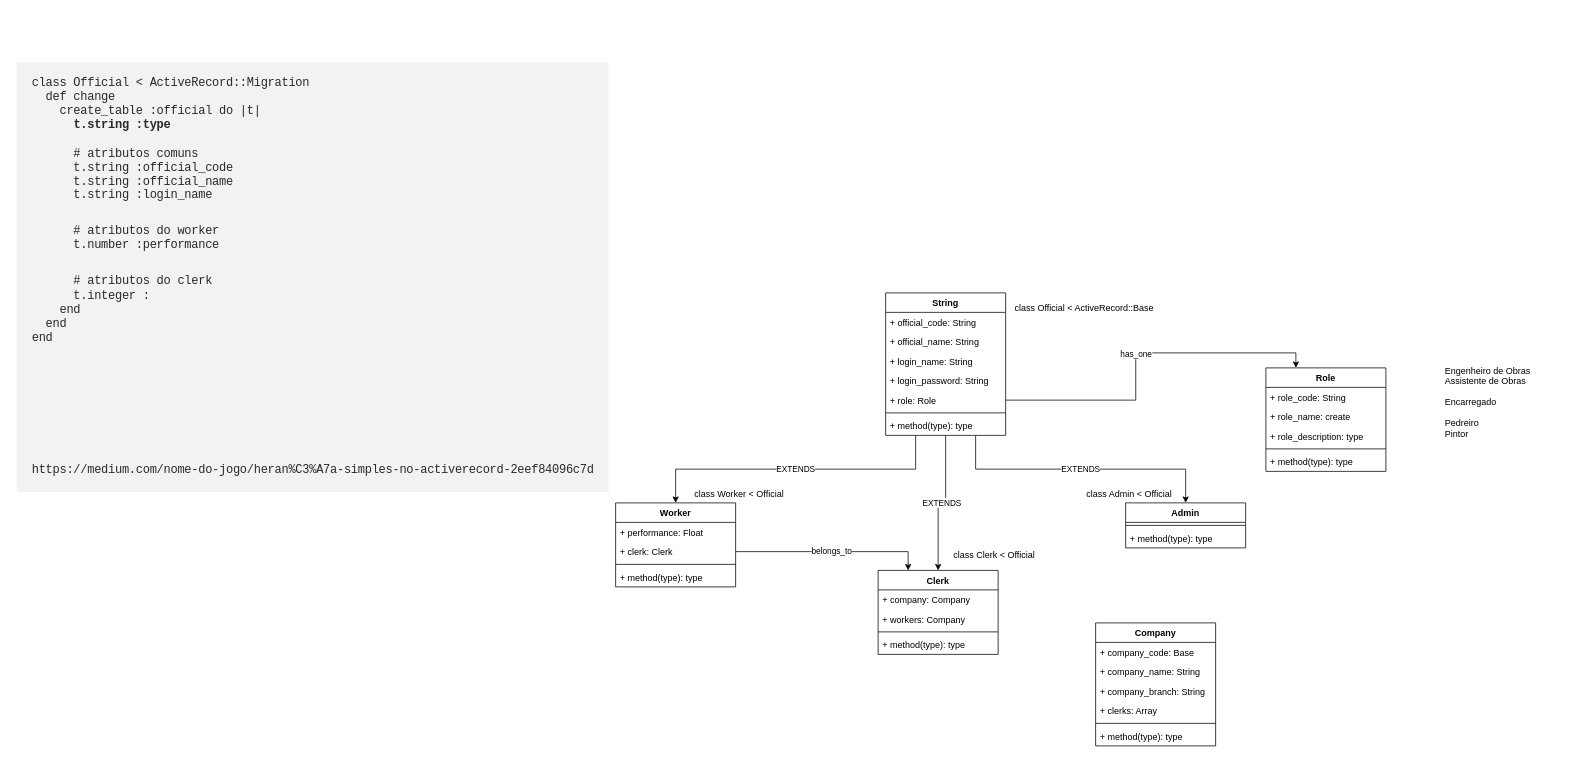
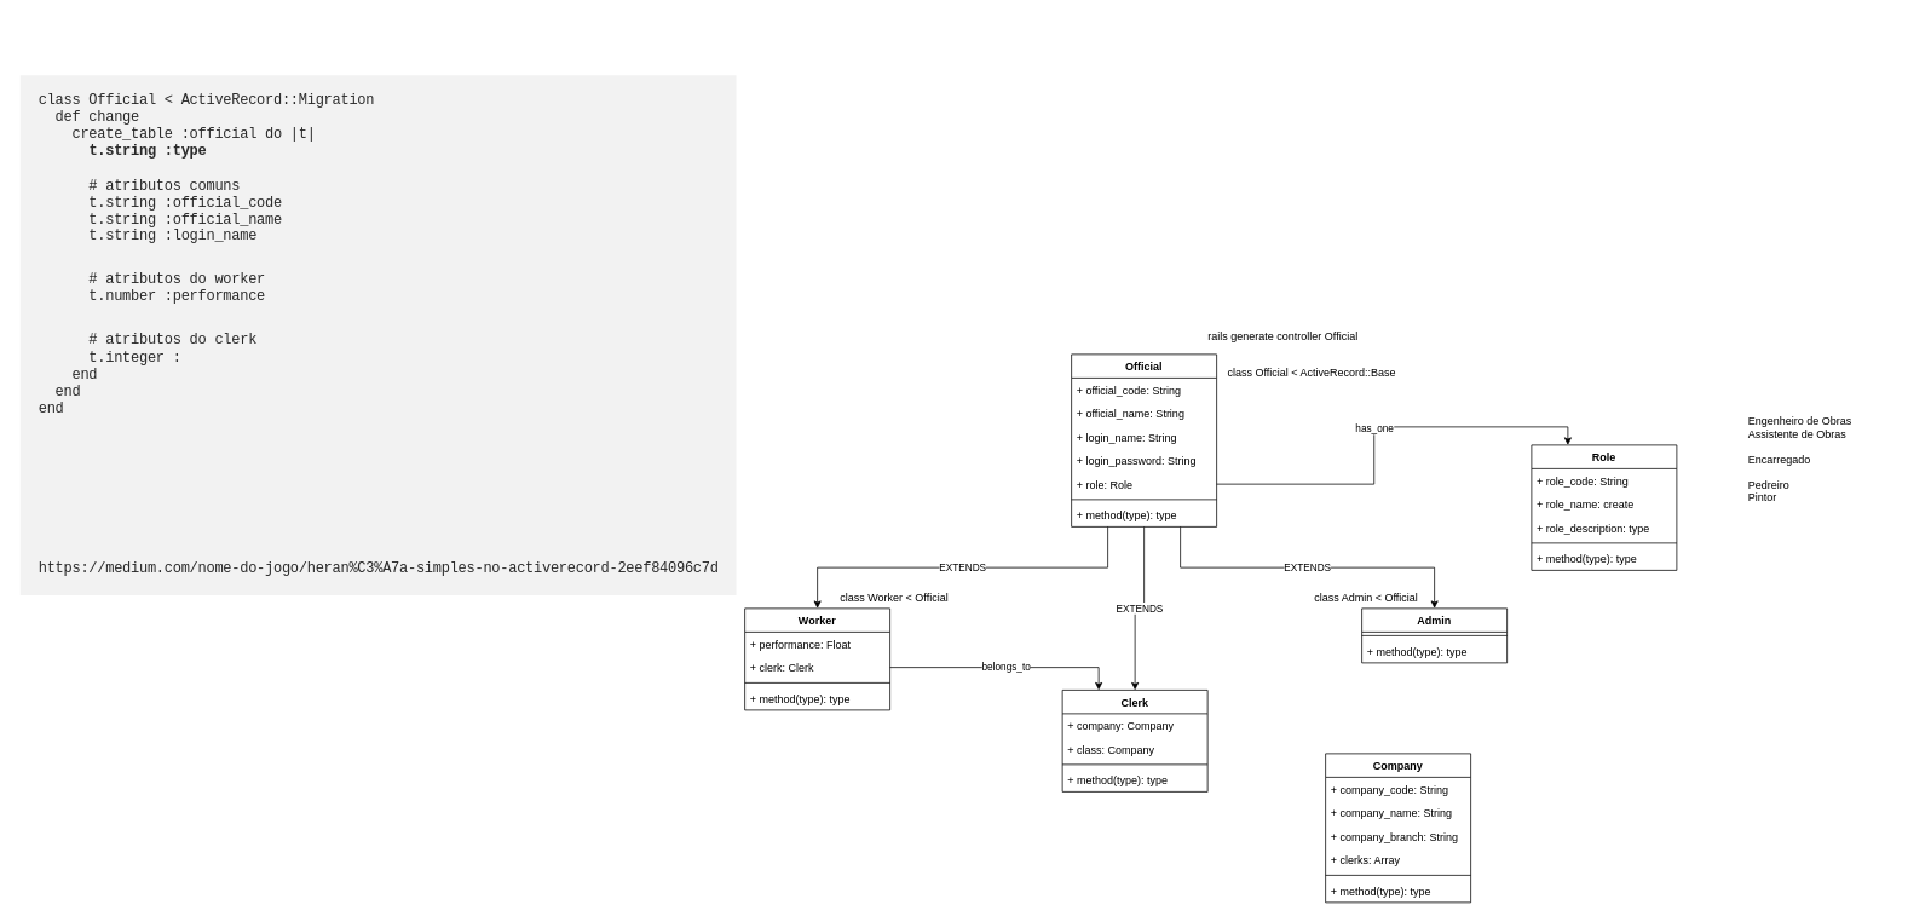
+ <mxCell id="44" value="rails generate controller Official&amp;nbsp;" style="text;html=1;strokeColor=none;fillColor=none;align=center;verticalAlign=middle;whiteSpace=wrap;rounded=0;" parent="1" vertex="1"><mxGeometry x="1320" y="360" width="190" height="20" as="geometry" /></mxCell>
- <mxCell id="5" value="String" style="swimlane;fontStyle=1;align=center;verticalAlign=top;childLayout=stackLayout;horizontal=1;startSize=26;horizontalStack=0;resizeParent=1;resizeParentMax=0;resizeLast=0;collapsible=1;marginBottom=0;" parent="1" vertex="1"><mxGeometry x="1180" y="390" width="160" height="190" as="geometry"><mxRectangle x="310" y="40" width="70" height="26" as="alternateBounds" /></mxGeometry></mxCell>
+ <mxCell id="5" value="Official" style="swimlane;fontStyle=1;align=center;verticalAlign=top;childLayout=stackLayout;horizontal=1;startSize=26;horizontalStack=0;resizeParent=1;resizeParentMax=0;resizeLast=0;collapsible=1;marginBottom=0;" parent="1" vertex="1"><mxGeometry x="1180" y="390" width="160" height="190" as="geometry"><mxRectangle x="310" y="40" width="70" height="26" as="alternateBounds" /></mxGeometry></mxCell>
- <mxCell id="47" value="Engenheiro de Obras&#10;Assistente de Obras&#10;&#10;Encarregado&#10;&#10;Pedreiro&#10;Pintor" style="text;strokeColor=none;fillColor=none;align=left;verticalAlign=top;spacingLeft=4;spacingRight=4;overflow=hidden;rotatable=0;points=[[0,0.5],[1,0.5]];portConstraint=eastwest;" parent="1" vertex="1"><mxGeometry x="1920" y="480" width="160" height="130" as="geometry" /></mxCell>
+ <mxCell id="47" value="Engenheiro de Obras&#10;Assistente de Obras&#10;&#10;Encarregado&#10;&#10;Pedreiro&#10;Pintor" style="text;strokeColor=none;fillColor=none;align=left;verticalAlign=top;spacingLeft=4;spacingRight=4;overflow=hidden;rotatable=0;points=[[0,0.5],[1,0.5]];portConstraint=eastwest;" parent="1" vertex="1"><mxGeometry x="1920" y="450" width="160" height="130" as="geometry" /></mxCell>
- <mxCell id="41" value="class Clerk &amp;lt; Official" style="text;html=1;strokeColor=none;fillColor=none;align=center;verticalAlign=middle;whiteSpace=wrap;rounded=0;" parent="1" vertex="1"><mxGeometry x="1260" y="730" width="130" height="20" as="geometry" /></mxCell>
- <mxCell id="20" value="+ workers: Company" style="text;strokeColor=none;fillColor=none;align=left;verticalAlign=top;spacingLeft=4;spacingRight=4;overflow=hidden;rotatable=0;points=[[0,0.5],[1,0.5]];portConstraint=eastwest;" parent="18" vertex="1"><mxGeometry y="52" width="160" height="26" as="geometry" /></mxCell>
+ <mxCell id="20" value="+ class: Company" style="text;strokeColor=none;fillColor=none;align=left;verticalAlign=top;spacingLeft=4;spacingRight=4;overflow=hidden;rotatable=0;points=[[0,0.5],[1,0.5]];portConstraint=eastwest;" parent="18" vertex="1"><mxGeometry y="52" width="160" height="26" as="geometry" /></mxCell>
- <mxCell id="27" value="+ company_code: Base" style="text;strokeColor=none;fillColor=none;align=left;verticalAlign=top;spacingLeft=4;spacingRight=4;overflow=hidden;rotatable=0;points=[[0,0.5],[1,0.5]];portConstraint=eastwest;" parent="26" vertex="1"><mxGeometry y="26" width="160" height="26" as="geometry" /></mxCell>
+ <mxCell id="27" value="+ company_code: String" style="text;strokeColor=none;fillColor=none;align=left;verticalAlign=top;spacingLeft=4;spacingRight=4;overflow=hidden;rotatable=0;points=[[0,0.5],[1,0.5]];portConstraint=eastwest;" parent="26" vertex="1"><mxGeometry y="26" width="160" height="26" as="geometry" /></mxCell>
